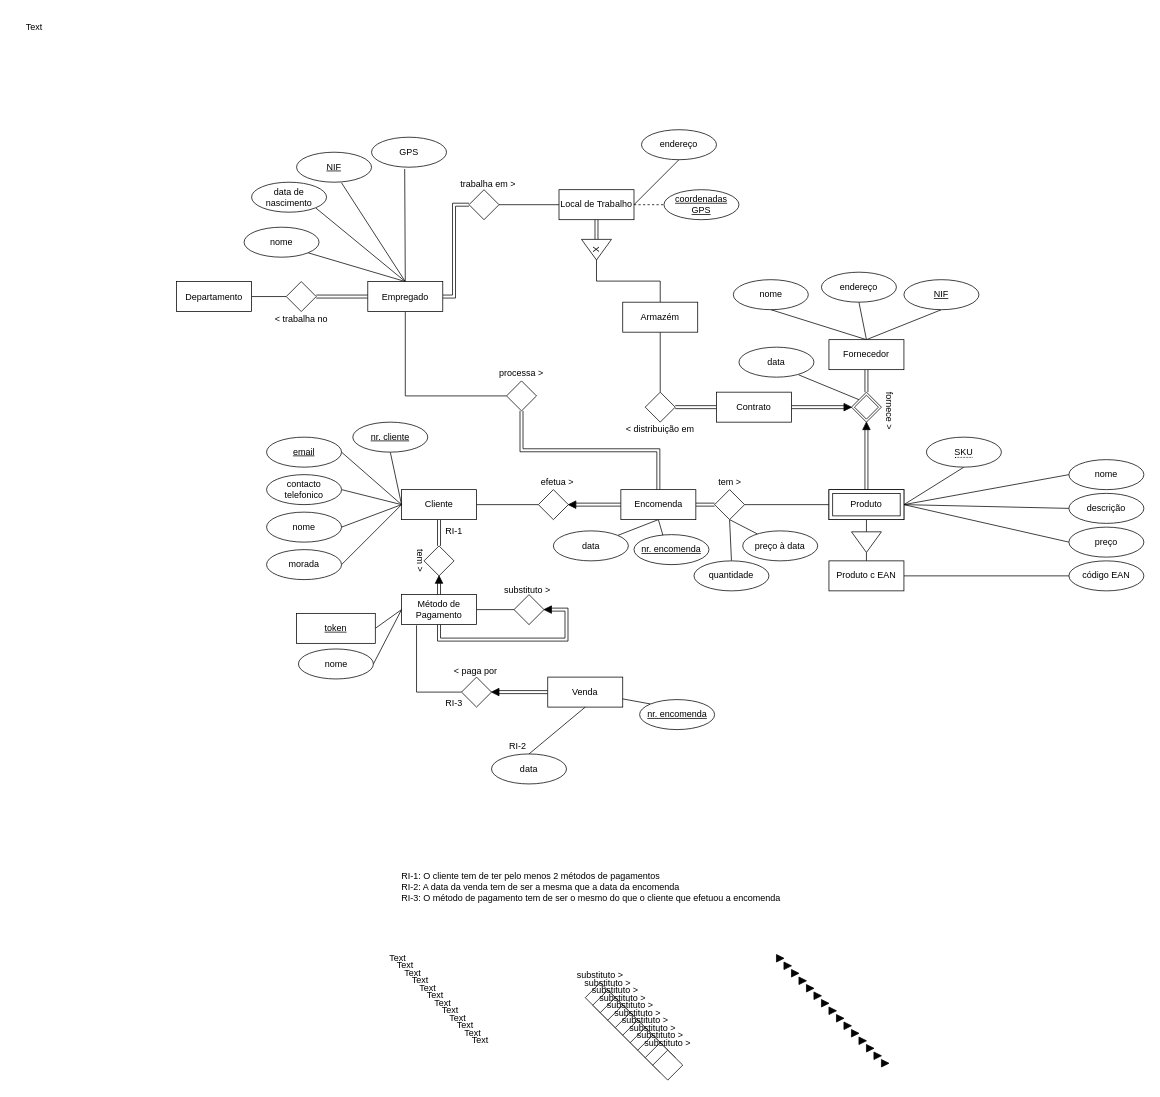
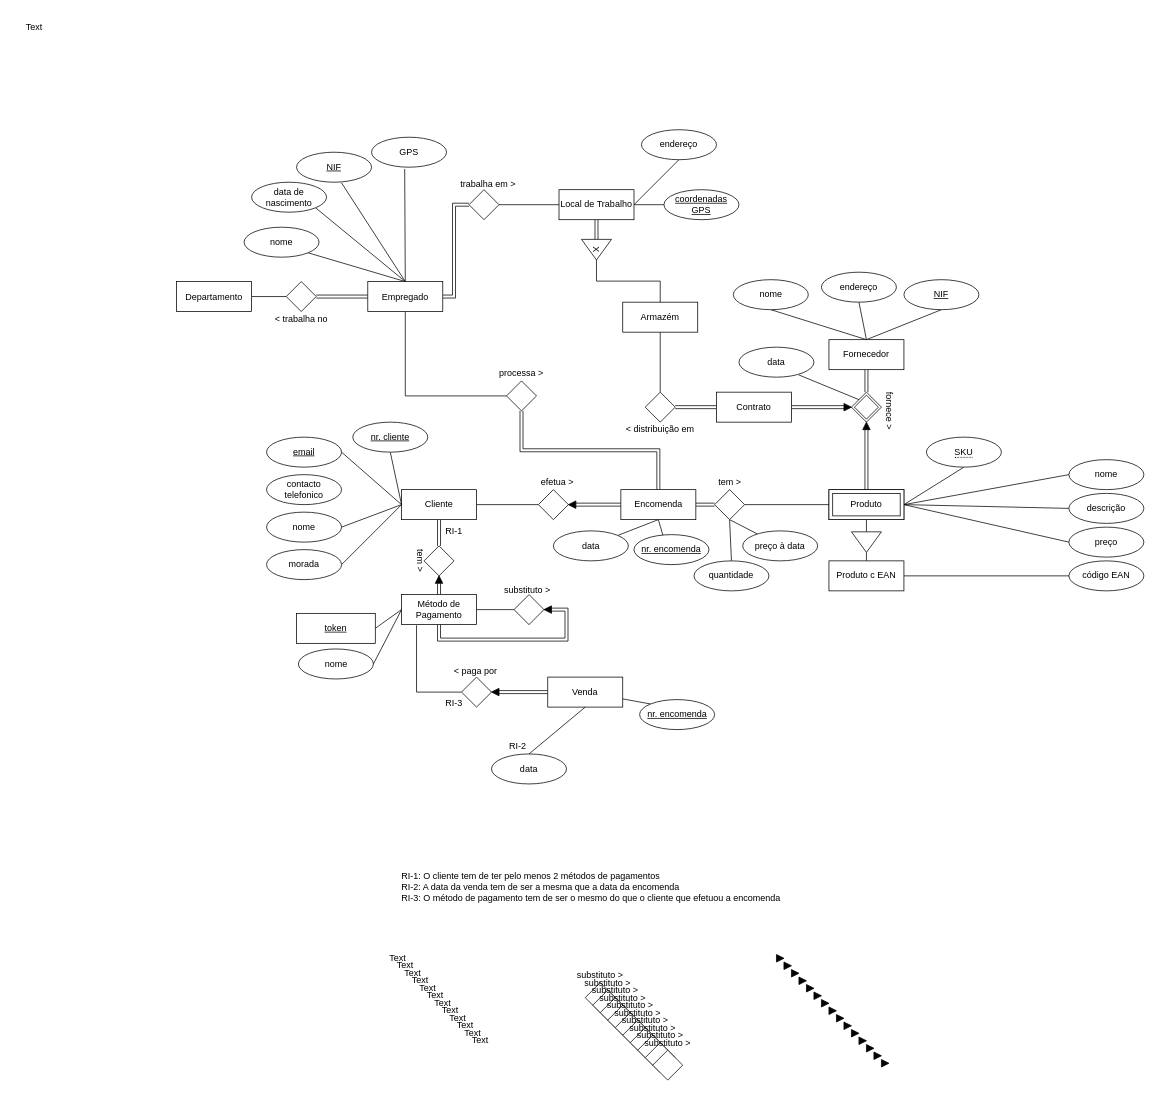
- <mxCell id="168" style="rounded=0;orthogonalLoop=1;jettySize=auto;html=1;exitX=1;exitY=0.5;exitDx=0;exitDy=0;entryX=0;entryY=0.5;entryDx=0;entryDy=0;endArrow=none;endFill=0;dashed=1;" edge="1" parent="1" source="171" target="180"><mxGeometry relative="1" as="geometry" /></mxCell>
+ <mxCell id="168" style="rounded=0;orthogonalLoop=1;jettySize=auto;html=1;exitX=1;exitY=0.5;exitDx=0;exitDy=0;entryX=0;entryY=0.5;entryDx=0;entryDy=0;endArrow=none;endFill=0;" edge="1" parent="1" source="171" target="180"><mxGeometry relative="1" as="geometry" /></mxCell>
- <mxCell id="66" style="rounded=0;orthogonalLoop=1;jettySize=auto;html=1;exitX=1;exitY=0.5;exitDx=0;exitDy=0;entryX=0;entryY=0.5;entryDx=0;entryDy=0;endArrow=none;endFill=0;" edge="1" parent="1" source="67" target="5"><mxGeometry relative="1" as="geometry" /></mxCell>
